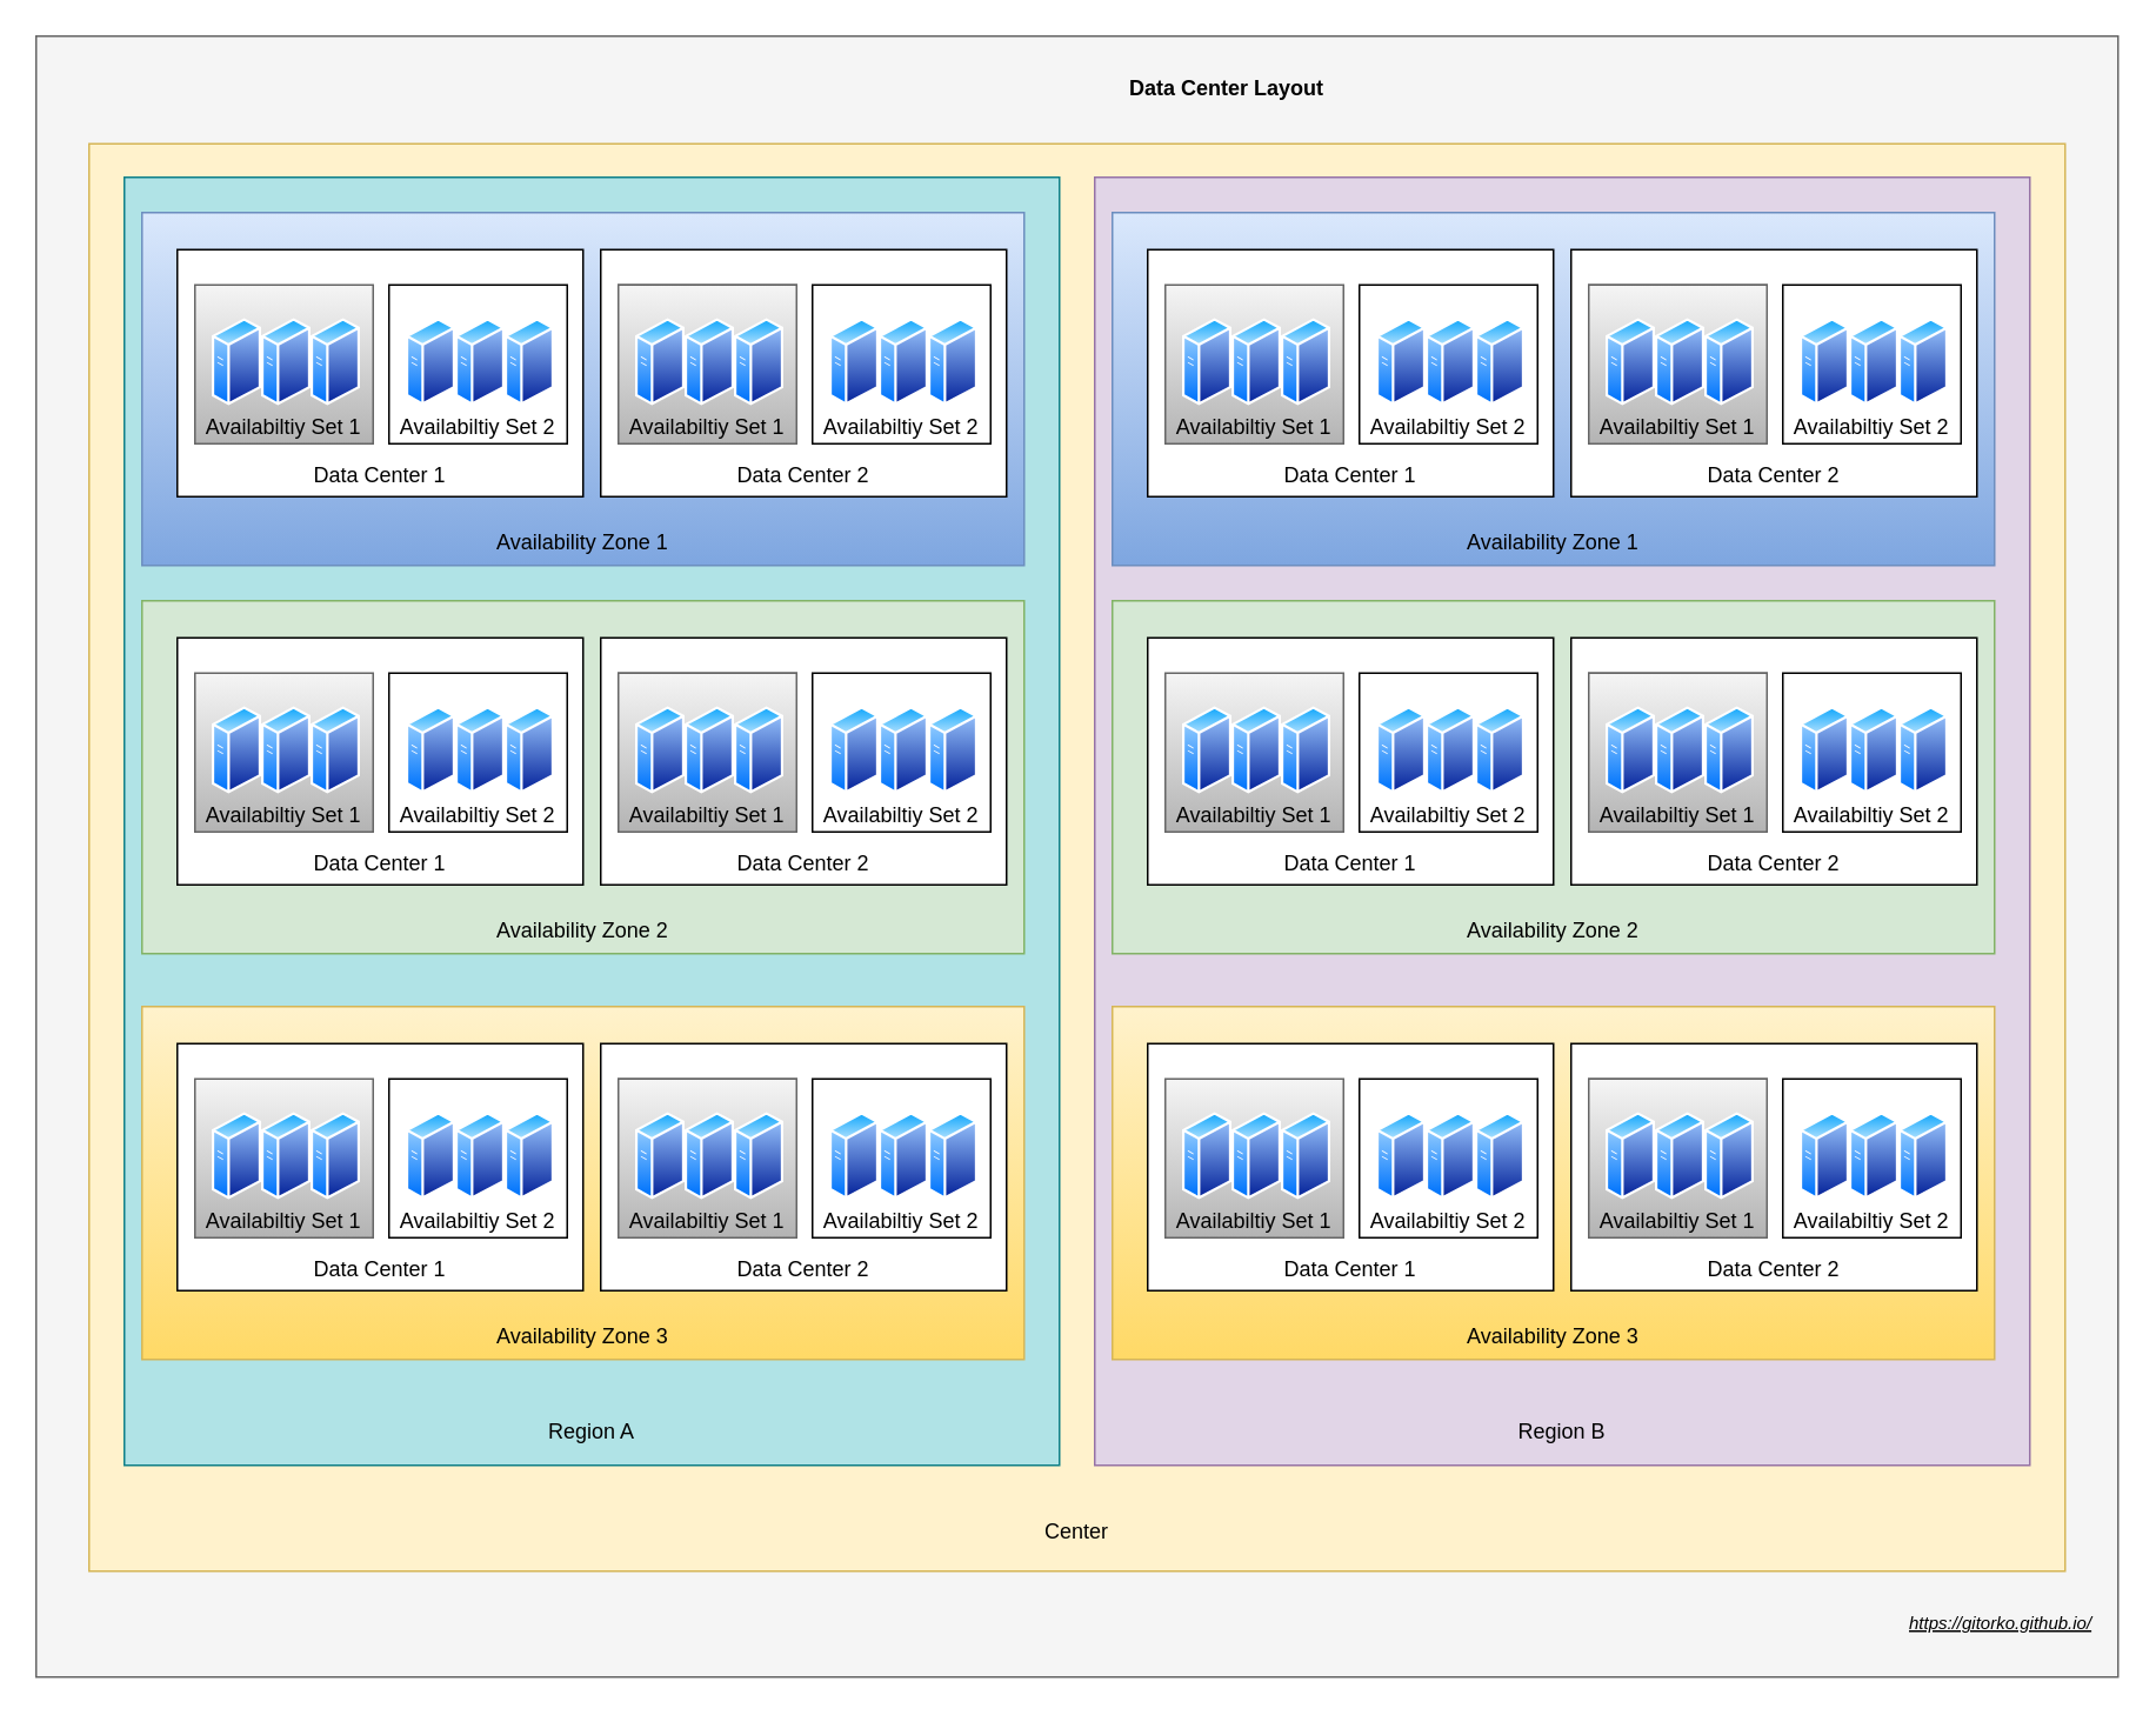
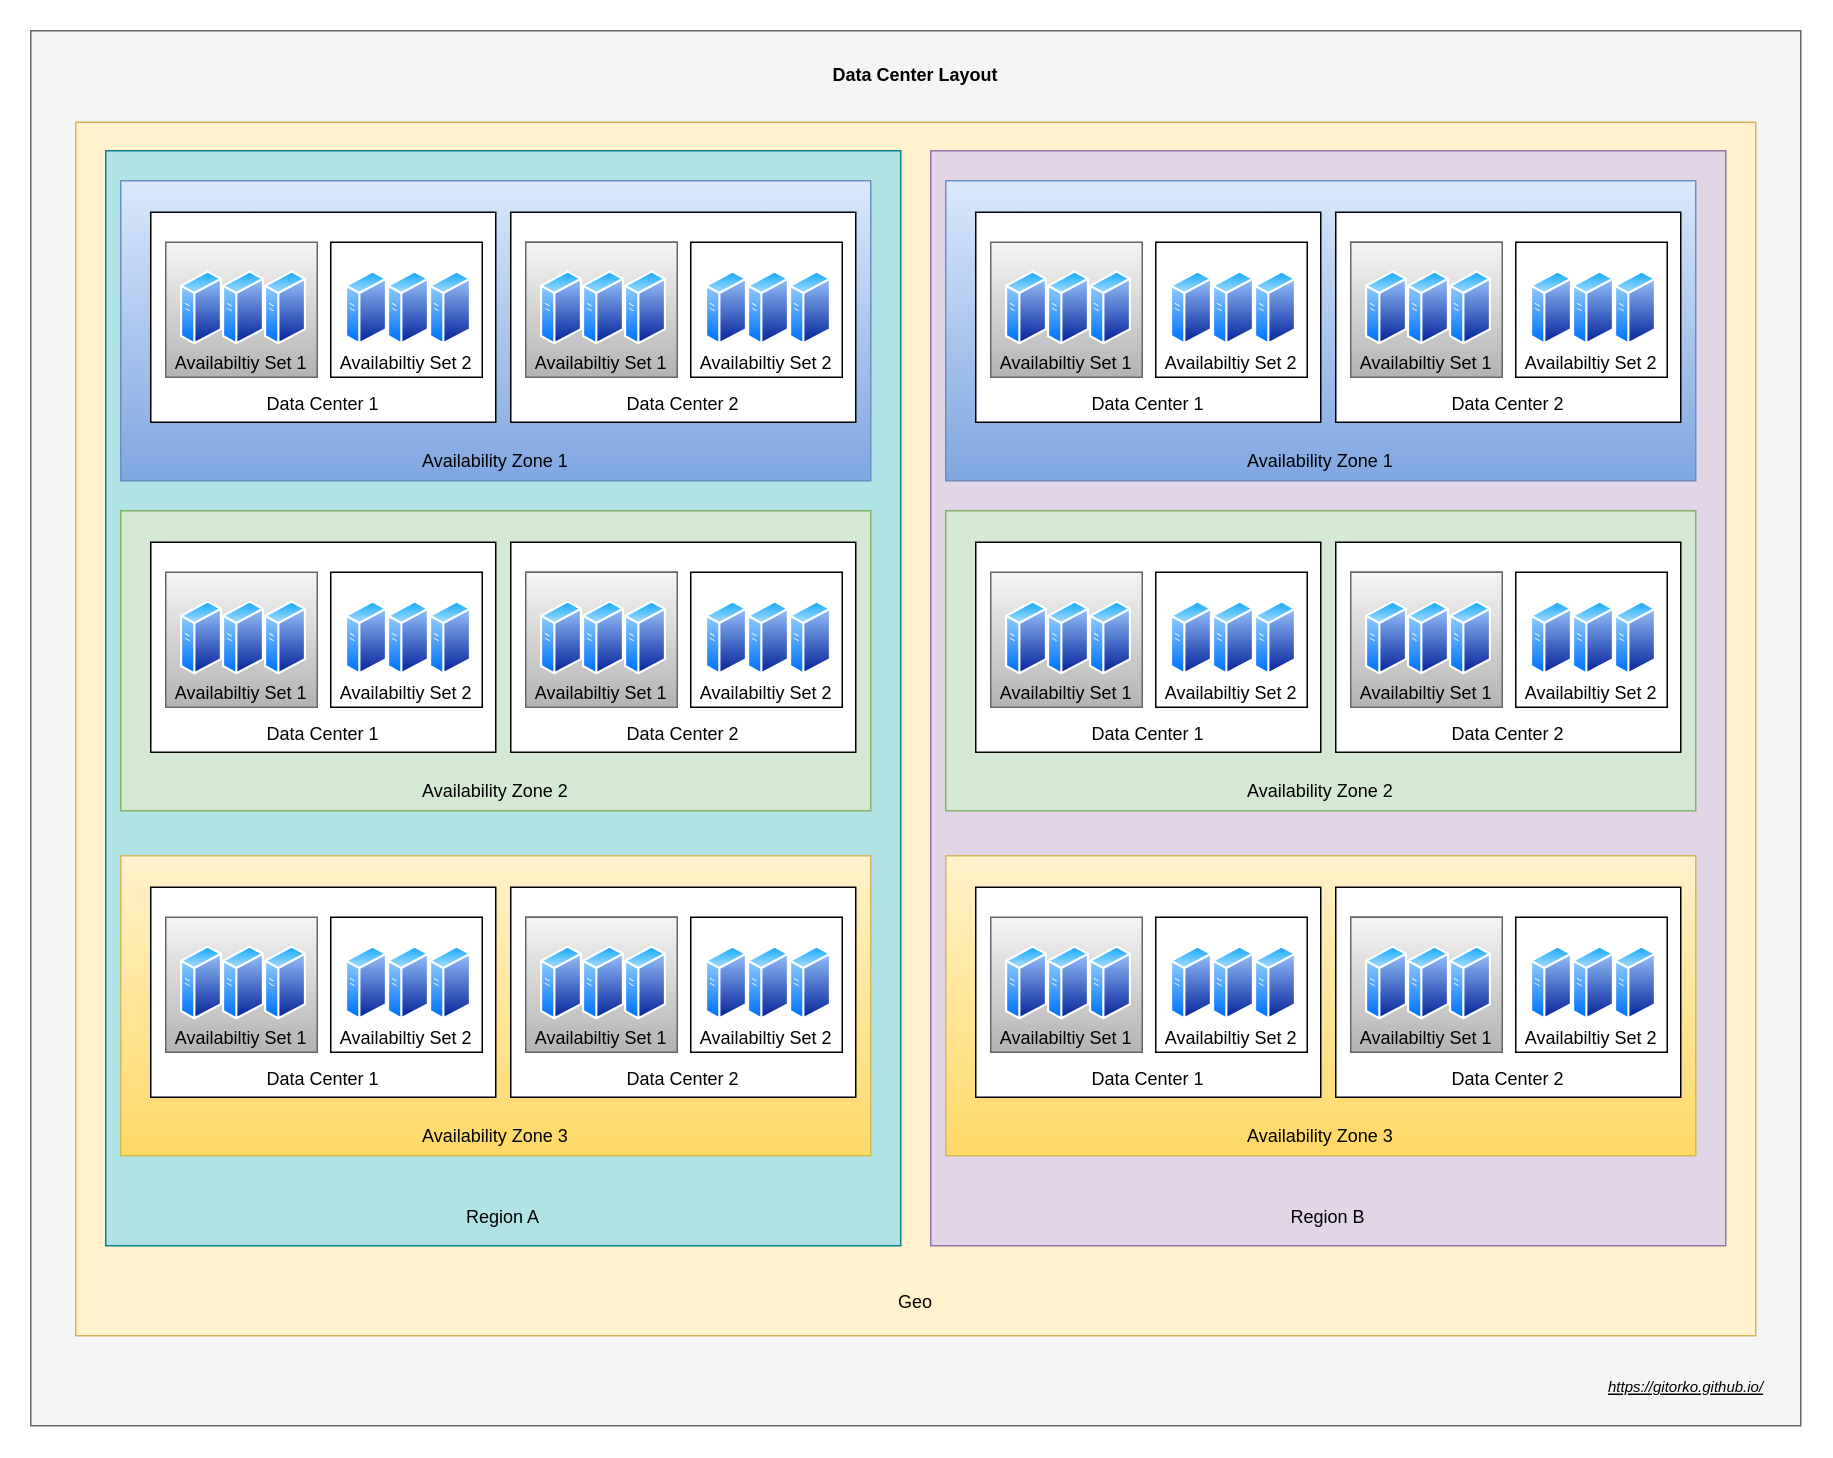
- <mxCell id="165" value="Data Center Layout" style="text;html=1;strokeColor=none;fillColor=none;align=center;verticalAlign=middle;whiteSpace=wrap;rounded=0;fontStyle=1" vertex="1" parent="1"><mxGeometry x="620" y="40" width="150" height="20" as="geometry" /></mxCell>
+ <mxCell id="165" value="Data Center Layout" style="text;html=1;strokeColor=none;fillColor=none;align=center;verticalAlign=middle;whiteSpace=wrap;rounded=0;fontStyle=1" vertex="1" parent="1"><mxGeometry x="535" y="40" width="150" height="20" as="geometry" /></mxCell>
- <mxCell id="3" value="&lt;br&gt;&lt;br&gt;&lt;br&gt;&lt;br&gt;&lt;br&gt;&lt;br&gt;&lt;br&gt;&lt;br&gt;&lt;br&gt;&lt;br&gt;&lt;br&gt;&lt;br&gt;&lt;br&gt;&lt;br&gt;&lt;br&gt;&lt;br&gt;&lt;br&gt;&lt;br&gt;&lt;br&gt;&lt;br&gt;&lt;br&gt;&lt;br&gt;&lt;br&gt;&lt;br&gt;&lt;br&gt;&lt;br&gt;&lt;br&gt;&lt;br&gt;&lt;br&gt;&lt;br&gt;&lt;br&gt;&lt;br&gt;&lt;br&gt;&lt;br&gt;&lt;br&gt;&lt;br&gt;&lt;br&gt;&lt;br&gt;&lt;br&gt;&lt;br&gt;&lt;br&gt;&lt;br&gt;&lt;br&gt;&lt;br&gt;&lt;br&gt;&lt;br&gt;&lt;br&gt;&lt;br&gt;&lt;br&gt;&lt;br&gt;&lt;br&gt;&lt;br&gt;&lt;br&gt;Center" style="rounded=0;whiteSpace=wrap;html=1;fillColor=#fff2cc;strokeColor=#d6b656;" parent="1" vertex="1"><mxGeometry x="50" y="81" width="1120" height="809" as="geometry" /></mxCell>
+ <mxCell id="3" value="&lt;br&gt;&lt;br&gt;&lt;br&gt;&lt;br&gt;&lt;br&gt;&lt;br&gt;&lt;br&gt;&lt;br&gt;&lt;br&gt;&lt;br&gt;&lt;br&gt;&lt;br&gt;&lt;br&gt;&lt;br&gt;&lt;br&gt;&lt;br&gt;&lt;br&gt;&lt;br&gt;&lt;br&gt;&lt;br&gt;&lt;br&gt;&lt;br&gt;&lt;br&gt;&lt;br&gt;&lt;br&gt;&lt;br&gt;&lt;br&gt;&lt;br&gt;&lt;br&gt;&lt;br&gt;&lt;br&gt;&lt;br&gt;&lt;br&gt;&lt;br&gt;&lt;br&gt;&lt;br&gt;&lt;br&gt;&lt;br&gt;&lt;br&gt;&lt;br&gt;&lt;br&gt;&lt;br&gt;&lt;br&gt;&lt;br&gt;&lt;br&gt;&lt;br&gt;&lt;br&gt;&lt;br&gt;&lt;br&gt;&lt;br&gt;&lt;br&gt;&lt;br&gt;&lt;br&gt;Geo" style="rounded=0;whiteSpace=wrap;html=1;fillColor=#fff2cc;strokeColor=#d6b656;" parent="1" vertex="1"><mxGeometry x="50" y="81" width="1120" height="809" as="geometry" /></mxCell>
- <mxCell id="84" value="&lt;i&gt;&lt;u&gt;&lt;font style=&quot;font-size: 10px&quot;&gt;https://gitorko.github.io/&lt;/font&gt;&lt;/u&gt;&lt;/i&gt;" style="text;html=1;" parent="1" vertex="1"><mxGeometry x="1080" y="905" width="110" height="30" as="geometry" /></mxCell>
+ <mxCell id="84" value="&lt;i&gt;&lt;u&gt;&lt;font style=&quot;font-size: 10px&quot;&gt;https://gitorko.github.io/&lt;/font&gt;&lt;/u&gt;&lt;/i&gt;" style="text;html=1;" parent="1" vertex="1"><mxGeometry x="1070" y="910" width="110" height="30" as="geometry" /></mxCell>
